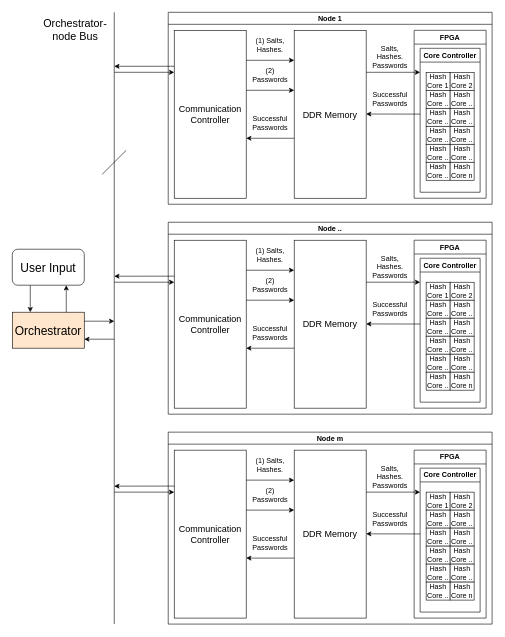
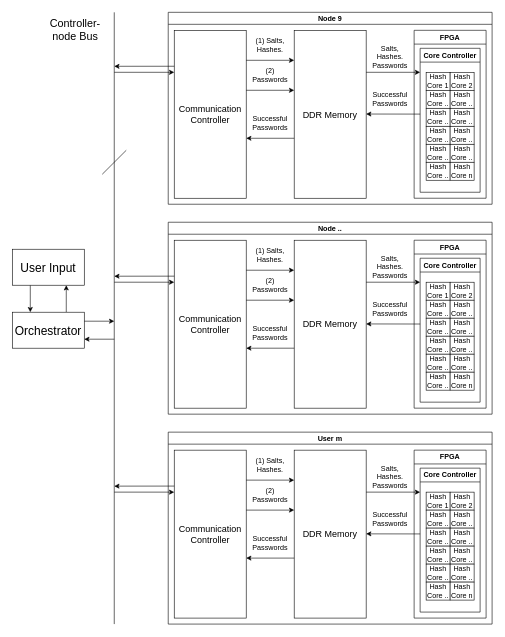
- <mxCell id="2" value="Node 1" style="swimlane;startSize=20;horizontal=1;containerType=tree;" parent="1" vertex="1"><mxGeometry x="280" y="20" width="540" height="320" as="geometry" /></mxCell>
+ <mxCell id="2" value="Node 9" style="swimlane;startSize=20;horizontal=1;containerType=tree;" parent="1" vertex="1"><mxGeometry x="280" y="20" width="540" height="320" as="geometry" /></mxCell>
- <mxCell id="86" value="&lt;font style=&quot;font-size: 18px;&quot;&gt;Orchestrator-node Bus&lt;/font&gt;" style="text;html=1;strokeColor=none;fillColor=none;align=center;verticalAlign=middle;whiteSpace=wrap;rounded=0;" parent="1" vertex="1"><mxGeometry x="70" y="20" width="110" height="60" as="geometry" /></mxCell>
+ <mxCell id="86" value="&lt;font style=&quot;font-size: 18px;&quot;&gt;Controller-node Bus&lt;/font&gt;" style="text;html=1;strokeColor=none;fillColor=none;align=center;verticalAlign=middle;whiteSpace=wrap;rounded=0;" parent="1" vertex="1"><mxGeometry x="70" y="20" width="110" height="60" as="geometry" /></mxCell>
- <mxCell id="96" value="&lt;font style=&quot;font-size: 20px;&quot;&gt;User Input&lt;br&gt;&lt;/font&gt;" style="whiteSpace=wrap;html=1;rounded=1;" parent="1" vertex="1"><mxGeometry x="20" y="415" width="120" height="60" as="geometry" /></mxCell>
+ <mxCell id="96" value="&lt;font style=&quot;font-size: 20px;&quot;&gt;User Input&lt;br&gt;&lt;/font&gt;" style="rounded=0;whiteSpace=wrap;html=1;" parent="1" vertex="1"><mxGeometry x="20" y="415" width="120" height="60" as="geometry" /></mxCell>
- <mxCell id="84" value="&lt;font style=&quot;font-size: 20px;&quot;&gt;Orchestrator&lt;/font&gt;" style="rounded=0;whiteSpace=wrap;html=1;fillColor=#ffe6cc;" parent="1" vertex="1"><mxGeometry x="20" y="520" width="120" height="60" as="geometry" /></mxCell>
+ <mxCell id="84" value="&lt;font style=&quot;font-size: 20px;&quot;&gt;Orchestrator&lt;/font&gt;" style="rounded=0;whiteSpace=wrap;html=1;" parent="1" vertex="1"><mxGeometry x="20" y="520" width="120" height="60" as="geometry" /></mxCell>
- <mxCell id="56" value="Node m" style="swimlane;startSize=20;horizontal=1;containerType=tree;" parent="1" vertex="1"><mxGeometry x="280" y="720" width="540" height="320" as="geometry" /></mxCell>
+ <mxCell id="56" value="User m" style="swimlane;startSize=20;horizontal=1;containerType=tree;" parent="1" vertex="1"><mxGeometry x="280" y="720" width="540" height="320" as="geometry" /></mxCell>
